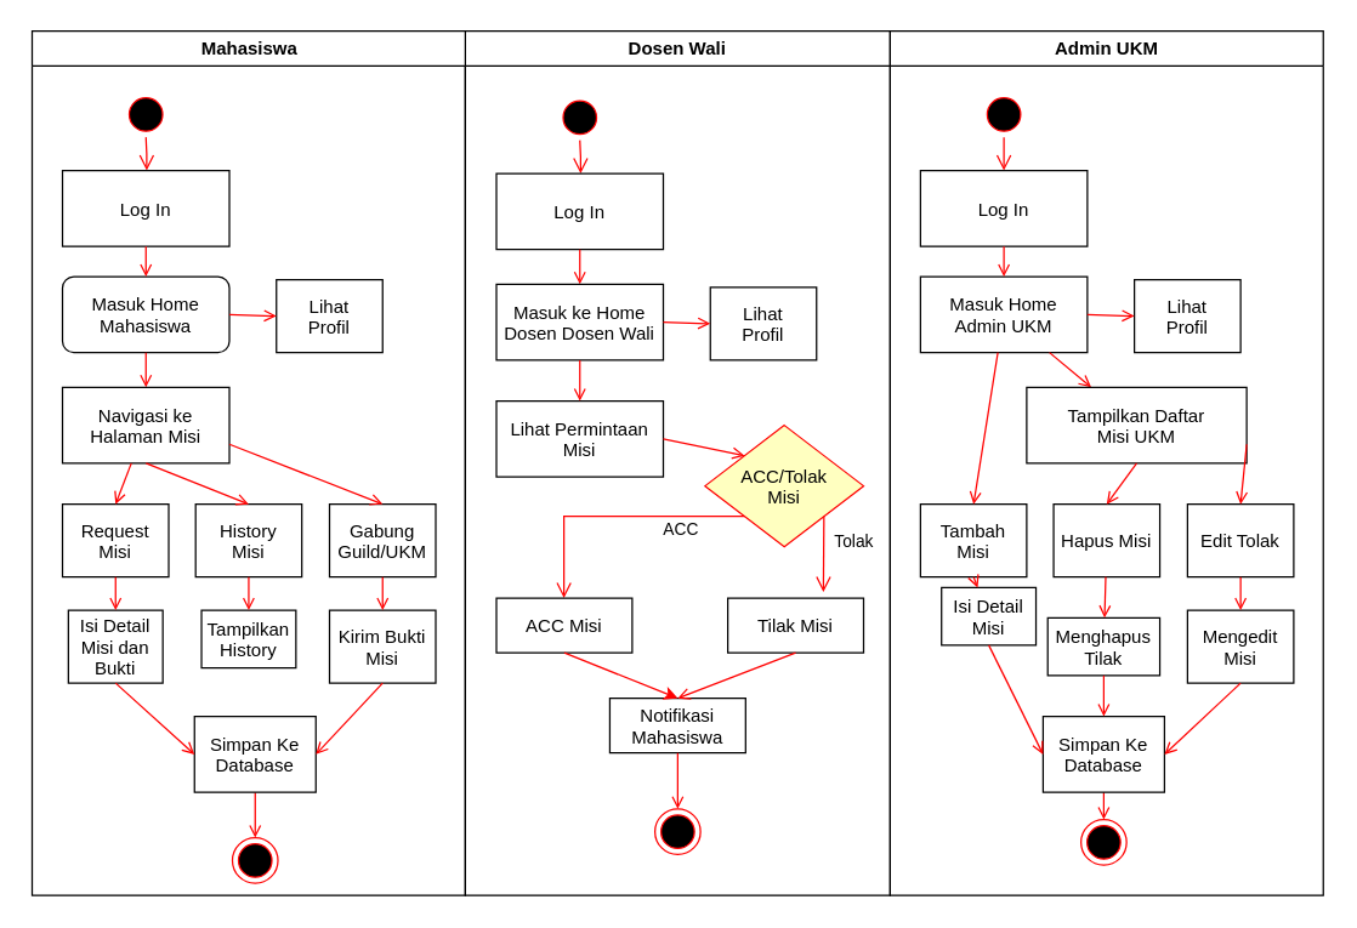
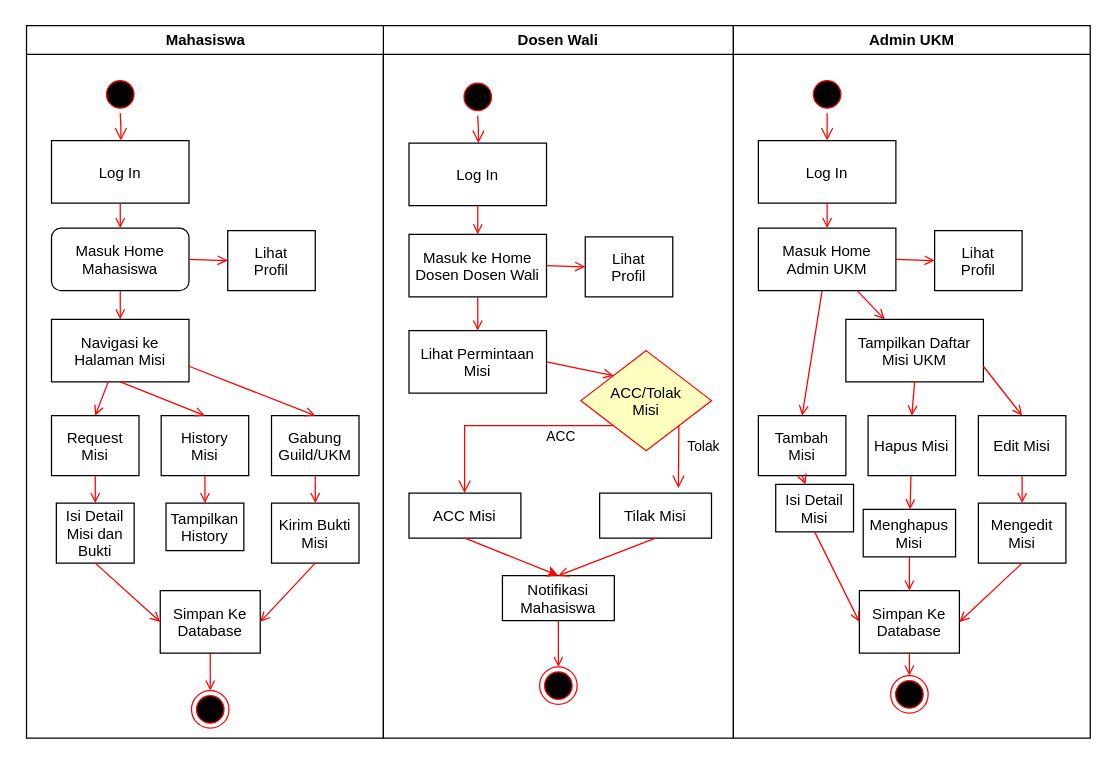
- <mxCell id="60" value="Tampilkan Daftar&#10;Misi UKM" style="" vertex="1" parent="53"><mxGeometry x="90" y="235" width="145" height="50" as="geometry" /></mxCell>
+ <mxCell id="60" value="Tampilkan Daftar&#10;Misi UKM" style="" vertex="1" parent="53"><mxGeometry x="90" y="235" width="110" height="50" as="geometry" /></mxCell>
- <mxCell id="66" value="Edit Tolak" style="" vertex="1" parent="53"><mxGeometry x="196" y="312" width="70" height="48" as="geometry" /></mxCell>
+ <mxCell id="66" value="Edit Misi" style="" vertex="1" parent="53"><mxGeometry x="196" y="312" width="70" height="48" as="geometry" /></mxCell>
- <mxCell id="68" value="Menghapus&#10;Tilak" style="" vertex="1" parent="53"><mxGeometry x="103.88" y="387" width="73.87" height="38" as="geometry" /></mxCell>
+ <mxCell id="68" value="Menghapus&#10;Misi" style="" vertex="1" parent="53"><mxGeometry x="103.88" y="387" width="73.87" height="38" as="geometry" /></mxCell>
